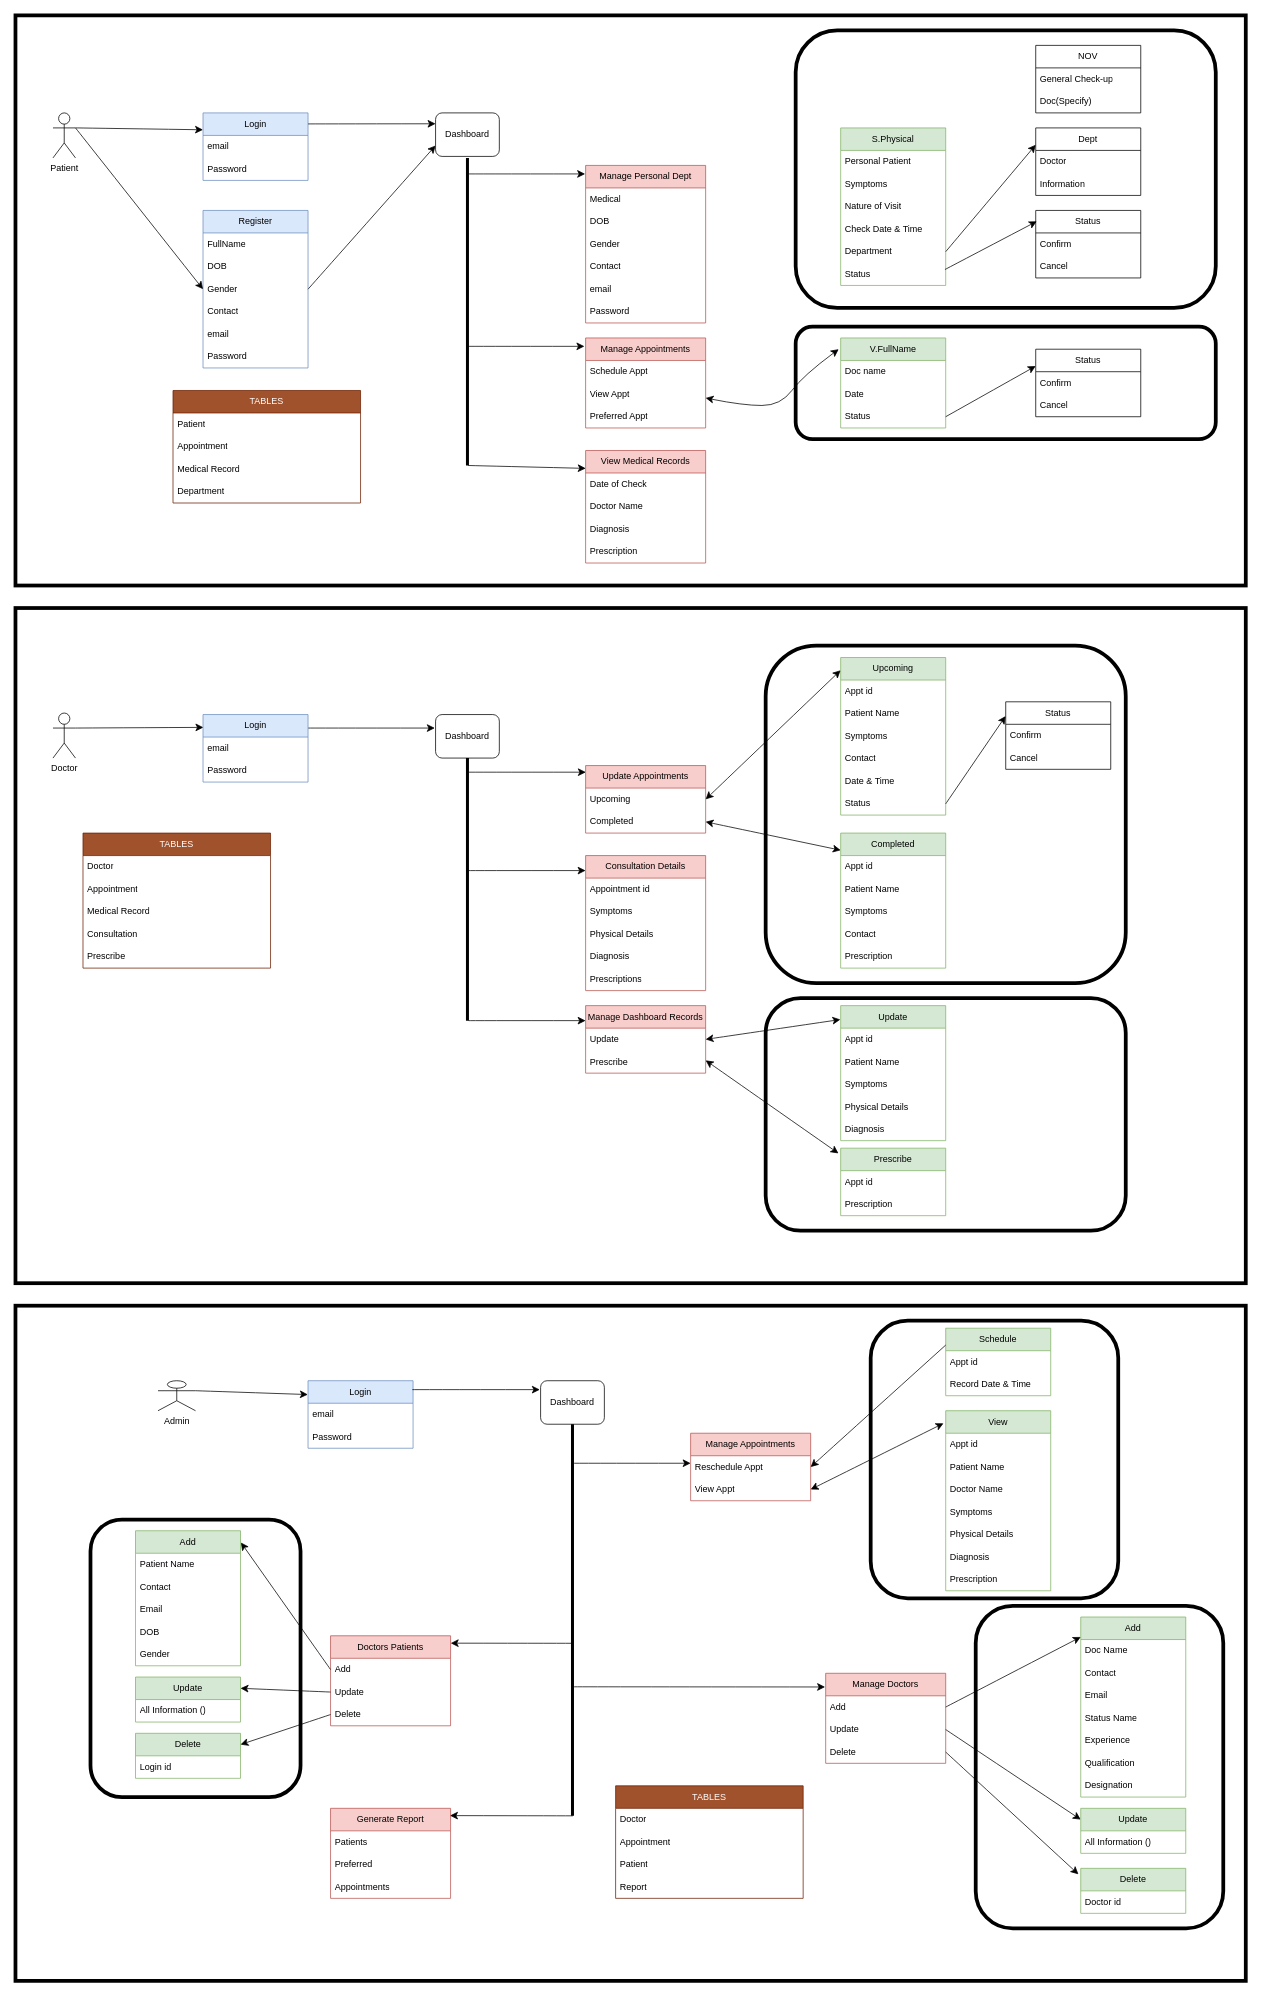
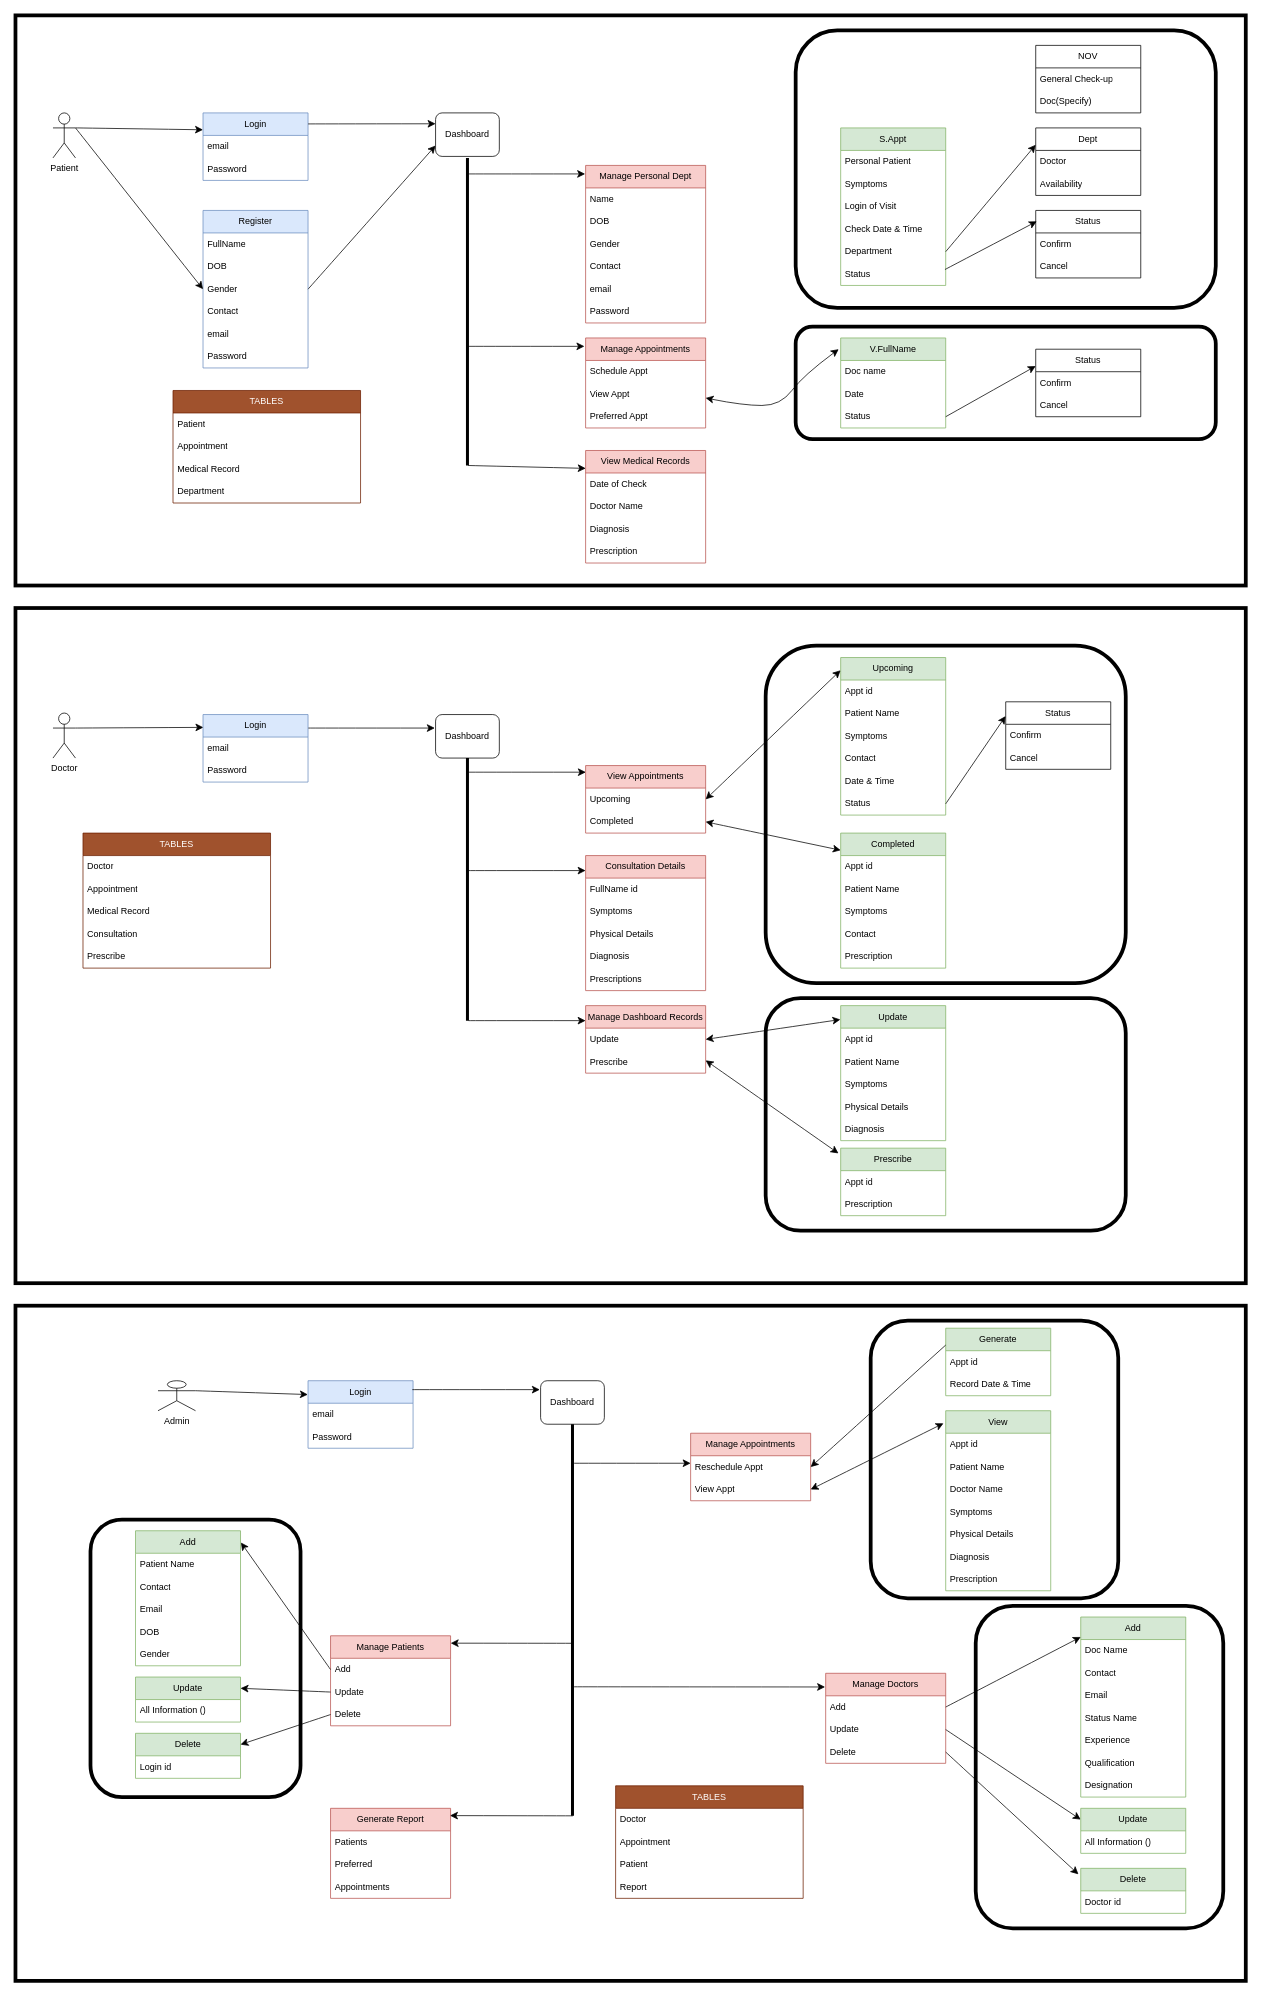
- <mxCell id="38" value="S.Physical" style="swimlane;fontStyle=0;childLayout=stackLayout;horizontal=1;startSize=30;horizontalStack=0;resizeParent=1;resizeParentMax=0;resizeLast=0;collapsible=1;marginBottom=0;whiteSpace=wrap;html=1;fillColor=#d5e8d4;strokeColor=#82b366;movable=1;resizable=1;rotatable=1;deletable=1;editable=1;locked=0;connectable=1;" vertex="1" parent="1"><mxGeometry x="1120" y="170" width="140" height="210" as="geometry" /></mxCell>
+ <mxCell id="38" value="S.Appt" style="swimlane;fontStyle=0;childLayout=stackLayout;horizontal=1;startSize=30;horizontalStack=0;resizeParent=1;resizeParentMax=0;resizeLast=0;collapsible=1;marginBottom=0;whiteSpace=wrap;html=1;fillColor=#d5e8d4;strokeColor=#82b366;movable=1;resizable=1;rotatable=1;deletable=1;editable=1;locked=0;connectable=1;" vertex="1" parent="1"><mxGeometry x="1120" y="170" width="140" height="210" as="geometry" /></mxCell>
- <mxCell id="47" value="Information" style="text;strokeColor=none;fillColor=none;align=left;verticalAlign=middle;spacingLeft=4;spacingRight=4;overflow=hidden;points=[[0,0.5],[1,0.5]];portConstraint=eastwest;rotatable=1;whiteSpace=wrap;html=1;movable=1;resizable=1;deletable=1;editable=1;locked=0;connectable=1;" vertex="1" parent="45"><mxGeometry y="60" width="140" height="30" as="geometry" /></mxCell>
+ <mxCell id="47" value="Availability" style="text;strokeColor=none;fillColor=none;align=left;verticalAlign=middle;spacingLeft=4;spacingRight=4;overflow=hidden;points=[[0,0.5],[1,0.5]];portConstraint=eastwest;rotatable=1;whiteSpace=wrap;html=1;movable=1;resizable=1;deletable=1;editable=1;locked=0;connectable=1;" vertex="1" parent="45"><mxGeometry y="60" width="140" height="30" as="geometry" /></mxCell>
- <mxCell id="23" value="Medical" style="text;strokeColor=none;fillColor=none;align=left;verticalAlign=middle;spacingLeft=4;spacingRight=4;overflow=hidden;points=[[0,0.5],[1,0.5]];portConstraint=eastwest;rotatable=1;whiteSpace=wrap;html=1;movable=1;resizable=1;deletable=1;editable=1;locked=0;connectable=1;" vertex="1" parent="22"><mxGeometry y="30" width="160" height="30" as="geometry" /></mxCell>
+ <mxCell id="23" value="Name" style="text;strokeColor=none;fillColor=none;align=left;verticalAlign=middle;spacingLeft=4;spacingRight=4;overflow=hidden;points=[[0,0.5],[1,0.5]];portConstraint=eastwest;rotatable=1;whiteSpace=wrap;html=1;movable=1;resizable=1;deletable=1;editable=1;locked=0;connectable=1;" vertex="1" parent="22"><mxGeometry y="30" width="160" height="30" as="geometry" /></mxCell>
- <mxCell id="41" value="Nature of Visit" style="text;strokeColor=none;fillColor=none;align=left;verticalAlign=middle;spacingLeft=4;spacingRight=4;overflow=hidden;points=[[0,0.5],[1,0.5]];portConstraint=eastwest;rotatable=1;whiteSpace=wrap;html=1;movable=1;resizable=1;deletable=1;editable=1;locked=0;connectable=1;" vertex="1" parent="38"><mxGeometry y="90" width="140" height="30" as="geometry" /></mxCell>
+ <mxCell id="41" value="Login of Visit" style="text;strokeColor=none;fillColor=none;align=left;verticalAlign=middle;spacingLeft=4;spacingRight=4;overflow=hidden;points=[[0,0.5],[1,0.5]];portConstraint=eastwest;rotatable=1;whiteSpace=wrap;html=1;movable=1;resizable=1;deletable=1;editable=1;locked=0;connectable=1;" vertex="1" parent="38"><mxGeometry y="90" width="140" height="30" as="geometry" /></mxCell>
- <mxCell id="84" value="Update Appointments" style="swimlane;fontStyle=0;childLayout=stackLayout;horizontal=1;startSize=30;horizontalStack=0;resizeParent=1;resizeParentMax=0;resizeLast=0;collapsible=1;marginBottom=0;whiteSpace=wrap;html=1;fillColor=#f8cecc;strokeColor=#b85450;movable=1;resizable=1;rotatable=1;deletable=1;editable=1;locked=0;connectable=1;" vertex="1" parent="1"><mxGeometry x="780" y="1020" width="160" height="90" as="geometry"><mxRectangle x="-440" y="-90" width="160" height="30" as="alternateBounds" /></mxGeometry></mxCell>
+ <mxCell id="84" value="View Appointments" style="swimlane;fontStyle=0;childLayout=stackLayout;horizontal=1;startSize=30;horizontalStack=0;resizeParent=1;resizeParentMax=0;resizeLast=0;collapsible=1;marginBottom=0;whiteSpace=wrap;html=1;fillColor=#f8cecc;strokeColor=#b85450;movable=1;resizable=1;rotatable=1;deletable=1;editable=1;locked=0;connectable=1;" vertex="1" parent="1"><mxGeometry x="780" y="1020" width="160" height="90" as="geometry"><mxRectangle x="-440" y="-90" width="160" height="30" as="alternateBounds" /></mxGeometry></mxCell>
- <mxCell id="106" value="Appointment id" style="text;strokeColor=none;fillColor=none;align=left;verticalAlign=middle;spacingLeft=4;spacingRight=4;overflow=hidden;points=[[0,0.5],[1,0.5]];portConstraint=eastwest;rotatable=1;whiteSpace=wrap;html=1;movable=1;resizable=1;deletable=1;editable=1;locked=0;connectable=1;" vertex="1" parent="105"><mxGeometry y="30" width="160" height="30" as="geometry" /></mxCell>
+ <mxCell id="106" value="FullName id" style="text;strokeColor=none;fillColor=none;align=left;verticalAlign=middle;spacingLeft=4;spacingRight=4;overflow=hidden;points=[[0,0.5],[1,0.5]];portConstraint=eastwest;rotatable=1;whiteSpace=wrap;html=1;movable=1;resizable=1;deletable=1;editable=1;locked=0;connectable=1;" vertex="1" parent="105"><mxGeometry y="30" width="160" height="30" as="geometry" /></mxCell>
- <mxCell id="150" value="Schedule" style="swimlane;fontStyle=0;childLayout=stackLayout;horizontal=1;startSize=30;horizontalStack=0;resizeParent=1;resizeParentMax=0;resizeLast=0;collapsible=1;marginBottom=0;whiteSpace=wrap;html=1;fillColor=#d5e8d4;strokeColor=#82b366;movable=1;resizable=1;rotatable=1;deletable=1;editable=1;locked=0;connectable=1;" vertex="1" parent="1"><mxGeometry x="1260" y="1770" width="140" height="90" as="geometry" /></mxCell>
+ <mxCell id="150" value="Generate" style="swimlane;fontStyle=0;childLayout=stackLayout;horizontal=1;startSize=30;horizontalStack=0;resizeParent=1;resizeParentMax=0;resizeLast=0;collapsible=1;marginBottom=0;whiteSpace=wrap;html=1;fillColor=#d5e8d4;strokeColor=#82b366;movable=1;resizable=1;rotatable=1;deletable=1;editable=1;locked=0;connectable=1;" vertex="1" parent="1"><mxGeometry x="1260" y="1770" width="140" height="90" as="geometry" /></mxCell>
- <mxCell id="183" value="Doctors Patients" style="swimlane;fontStyle=0;childLayout=stackLayout;horizontal=1;startSize=30;horizontalStack=0;resizeParent=1;resizeParentMax=0;resizeLast=0;collapsible=1;marginBottom=0;whiteSpace=wrap;html=1;fillColor=#f8cecc;strokeColor=#b85450;movable=1;resizable=1;rotatable=1;deletable=1;editable=1;locked=0;connectable=1;" vertex="1" parent="1"><mxGeometry x="440" y="2180" width="160" height="120" as="geometry"><mxRectangle x="-440" y="-90" width="160" height="30" as="alternateBounds" /></mxGeometry></mxCell>
+ <mxCell id="183" value="Manage Patients" style="swimlane;fontStyle=0;childLayout=stackLayout;horizontal=1;startSize=30;horizontalStack=0;resizeParent=1;resizeParentMax=0;resizeLast=0;collapsible=1;marginBottom=0;whiteSpace=wrap;html=1;fillColor=#f8cecc;strokeColor=#b85450;movable=1;resizable=1;rotatable=1;deletable=1;editable=1;locked=0;connectable=1;" vertex="1" parent="1"><mxGeometry x="440" y="2180" width="160" height="120" as="geometry"><mxRectangle x="-440" y="-90" width="160" height="30" as="alternateBounds" /></mxGeometry></mxCell>
